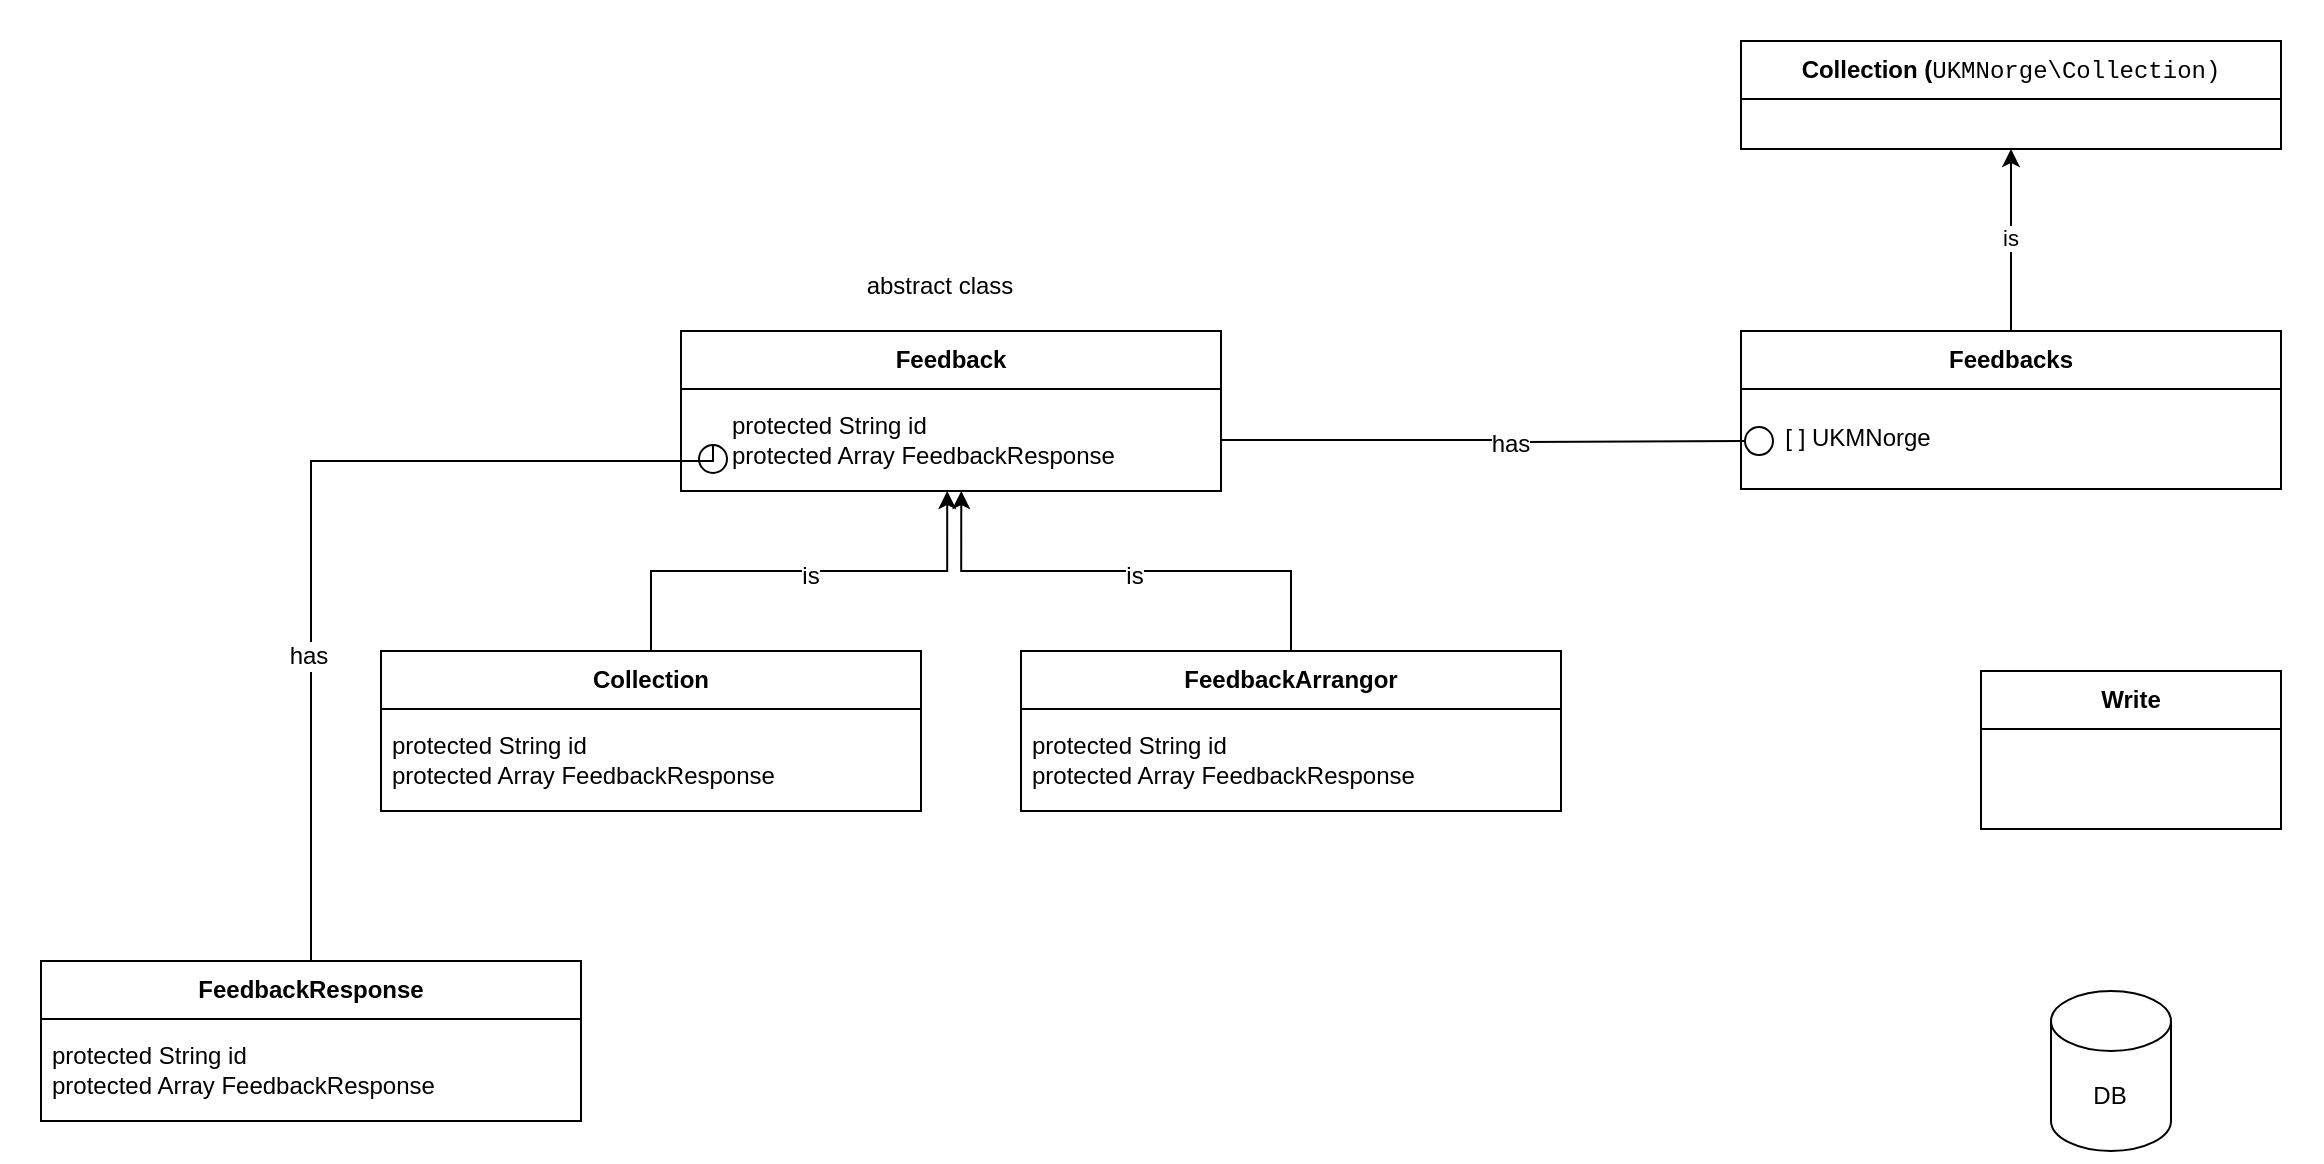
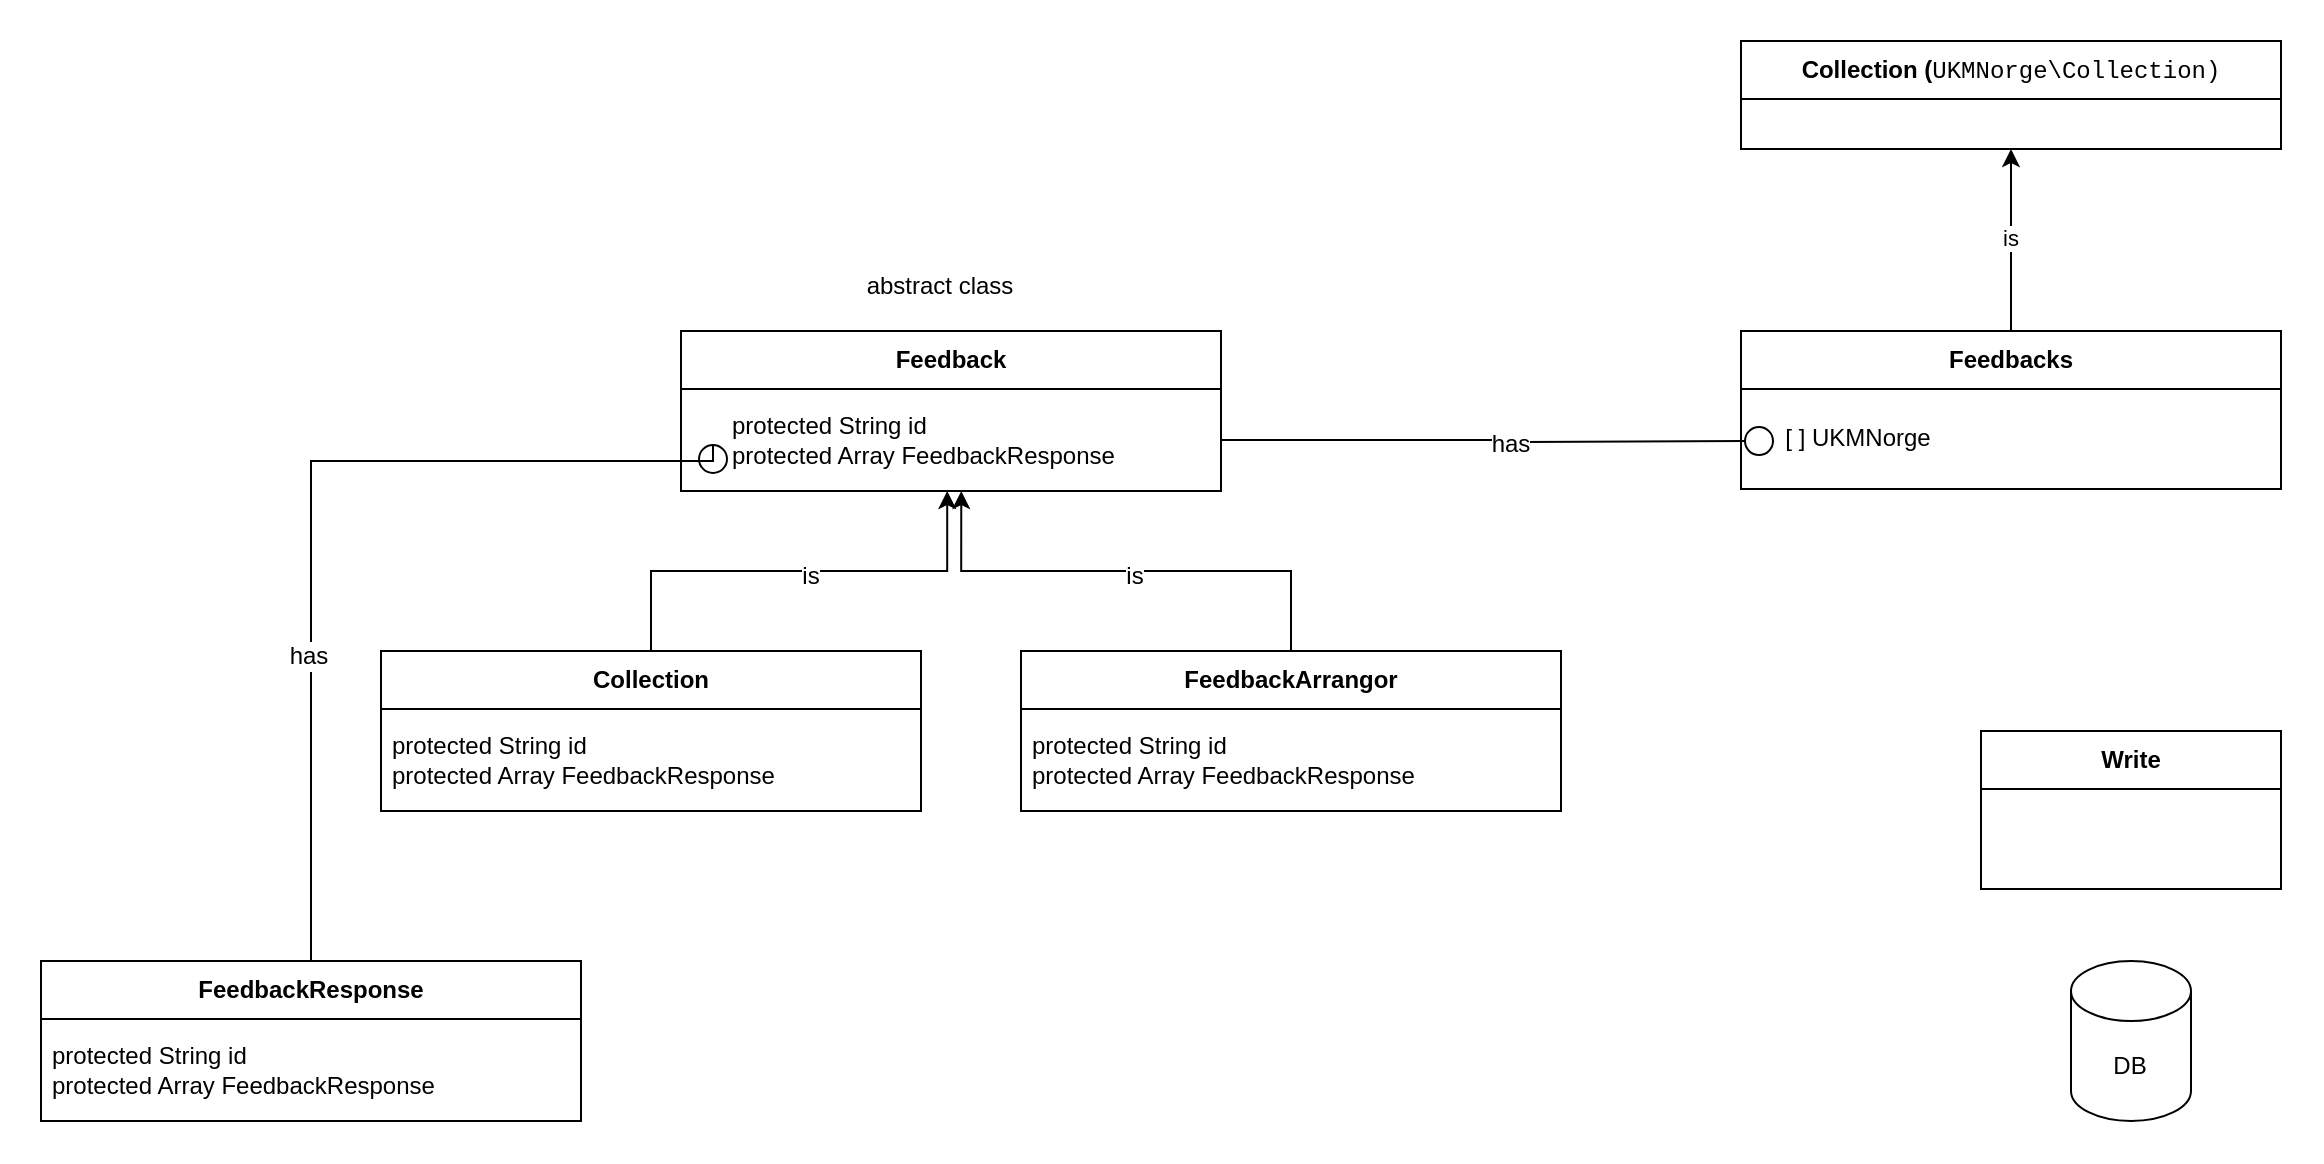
- <mxCell id="23" value="Write" style="swimlane;fontStyle=1;align=center;verticalAlign=middle;childLayout=stackLayout;horizontal=1;startSize=29;horizontalStack=0;resizeParent=1;resizeParentMax=0;resizeLast=0;collapsible=0;marginBottom=0;html=1;" vertex="1" parent="1"><mxGeometry x="990" y="335" width="150" height="79" as="geometry" /></mxCell>
+ <mxCell id="23" value="Write" style="swimlane;fontStyle=1;align=center;verticalAlign=middle;childLayout=stackLayout;horizontal=1;startSize=29;horizontalStack=0;resizeParent=1;resizeParentMax=0;resizeLast=0;collapsible=0;marginBottom=0;html=1;" vertex="1" parent="1"><mxGeometry x="990" y="365" width="150" height="79" as="geometry" /></mxCell>
- <mxCell id="24" value="DB" style="shape=cylinder3;whiteSpace=wrap;html=1;boundedLbl=1;backgroundOutline=1;size=15;labelBackgroundColor=none;fontSize=12;fontColor=#000000;" vertex="1" parent="1"><mxGeometry x="1025" y="495" width="60" height="80" as="geometry" /></mxCell>
+ <mxCell id="24" value="DB" style="shape=cylinder3;whiteSpace=wrap;html=1;boundedLbl=1;backgroundOutline=1;size=15;labelBackgroundColor=none;fontSize=12;fontColor=#000000;" vertex="1" parent="1"><mxGeometry x="1035" y="480" width="60" height="80" as="geometry" /></mxCell>
